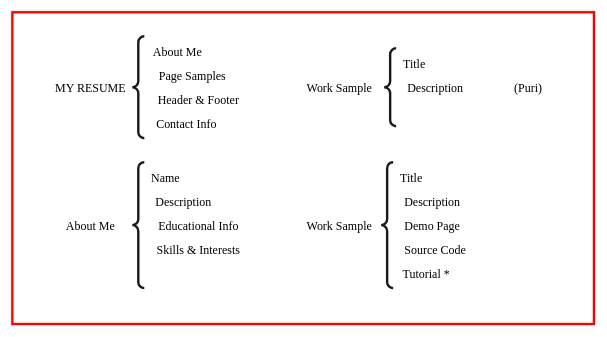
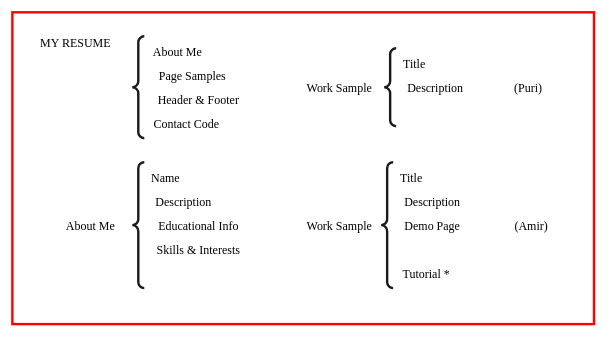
- <mxCell id="4" value="MY RESUME" style="text;html=1;align=center;verticalAlign=middle;resizable=0;points=[];autosize=1;fontSize=20;fontFamily=Garamond;" vertex="1" parent="1"><mxGeometry x="80" y="130" width="140" height="30" as="geometry" /></mxCell>
+ <mxCell id="4" value="MY RESUME" style="text;html=1;align=center;verticalAlign=middle;resizable=0;points=[];autosize=1;fontSize=20;fontFamily=Garamond;" vertex="1" parent="1"><mxGeometry x="55" y="55" width="140" height="30" as="geometry" /></mxCell>
- <mxCell id="8" value="Contact Info" style="text;html=1;align=center;verticalAlign=middle;resizable=0;points=[];autosize=1;fontSize=20;fontFamily=Garamond;" vertex="1" parent="1"><mxGeometry x="240" y="190" width="140" height="30" as="geometry" /></mxCell>
+ <mxCell id="8" value="Contact Code" style="text;html=1;align=center;verticalAlign=middle;resizable=0;points=[];autosize=1;fontSize=20;fontFamily=Garamond;" vertex="1" parent="1"><mxGeometry x="240" y="190" width="140" height="30" as="geometry" /></mxCell>
+ <mxCell id="27" value="(Amir)" style="text;html=1;align=center;verticalAlign=middle;resizable=0;points=[];autosize=1;fontSize=20;fontFamily=Garamond;" vertex="1" parent="1"><mxGeometry x="845" y="360" width="80" height="30" as="geometry" /></mxCell>
- <mxCell id="20" value="Source Code" style="text;html=1;align=center;verticalAlign=middle;resizable=0;points=[];autosize=1;fontSize=20;fontFamily=Garamond;" vertex="1" parent="1"><mxGeometry x="655" y="400" width="140" height="30" as="geometry" /></mxCell>
